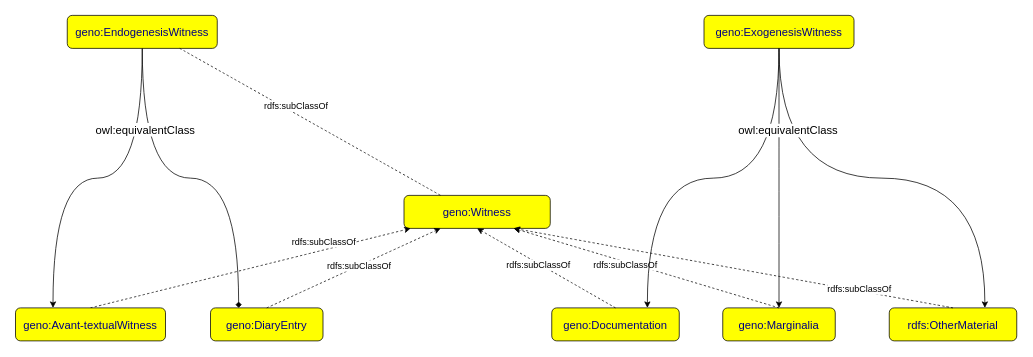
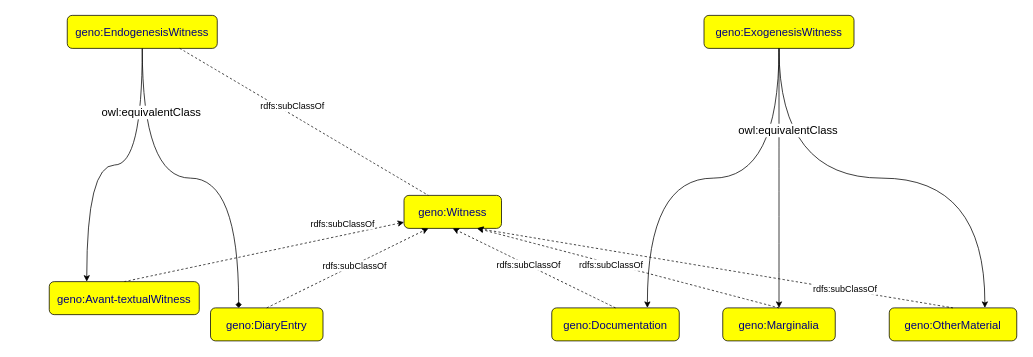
- <mxCell id="3" value="geno:Witness" style="graphMlID=n4;shape=rect;rounded=1;arcsize=30;fillColor=#ffff00;strokeColor=#000000;strokeWidth=1.0;labelBackgroundColor=none;fontFamily=Helvetica;fontSize=15;fontColor=#000080;" parent="1" vertex="1"><mxGeometry x="538" y="260" width="195" height="44" as="geometry" /></mxCell>
+ <mxCell id="3" value="geno:Witness" style="graphMlID=n4;shape=rect;rounded=1;arcsize=30;fillColor=#ffff00;strokeColor=#000000;strokeWidth=1.0;labelBackgroundColor=none;fontFamily=Helvetica;fontSize=15;fontColor=#000080;" parent="1" vertex="1"><mxGeometry x="538" y="260" width="130" height="44" as="geometry" /></mxCell>
- <mxCell id="6" value="geno:Avant-textualWitness" style="graphMlID=n4;shape=rect;rounded=1;arcsize=30;fillColor=#ffff00;strokeColor=#000000;strokeWidth=1.0;labelBackgroundColor=none;fontFamily=Helvetica;fontSize=15;fontColor=#000080;" parent="1" vertex="1"><mxGeometry x="20" y="410" width="200" height="44" as="geometry" /></mxCell>
+ <mxCell id="6" value="geno:Avant-textualWitness" style="graphMlID=n4;shape=rect;rounded=1;arcsize=30;fillColor=#ffff00;strokeColor=#000000;strokeWidth=1.0;labelBackgroundColor=none;fontFamily=Helvetica;fontSize=15;fontColor=#000080;" parent="1" vertex="1"><mxGeometry x="65" y="375" width="200" height="44" as="geometry" /></mxCell>
- <mxCell id="10" value="rdfs:OtherMaterial" style="graphMlID=n4;shape=rect;rounded=1;arcsize=30;fillColor=#ffff00;strokeColor=#000000;strokeWidth=1.0;labelBackgroundColor=none;fontFamily=Helvetica;fontSize=15;fontColor=#000080;" parent="1" vertex="1"><mxGeometry x="1185" y="410" width="170" height="44" as="geometry" /></mxCell>
+ <mxCell id="10" value="geno:OtherMaterial" style="graphMlID=n4;shape=rect;rounded=1;arcsize=30;fillColor=#ffff00;strokeColor=#000000;strokeWidth=1.0;labelBackgroundColor=none;fontFamily=Helvetica;fontSize=15;fontColor=#000080;" parent="1" vertex="1"><mxGeometry x="1185" y="410" width="170" height="44" as="geometry" /></mxCell>
